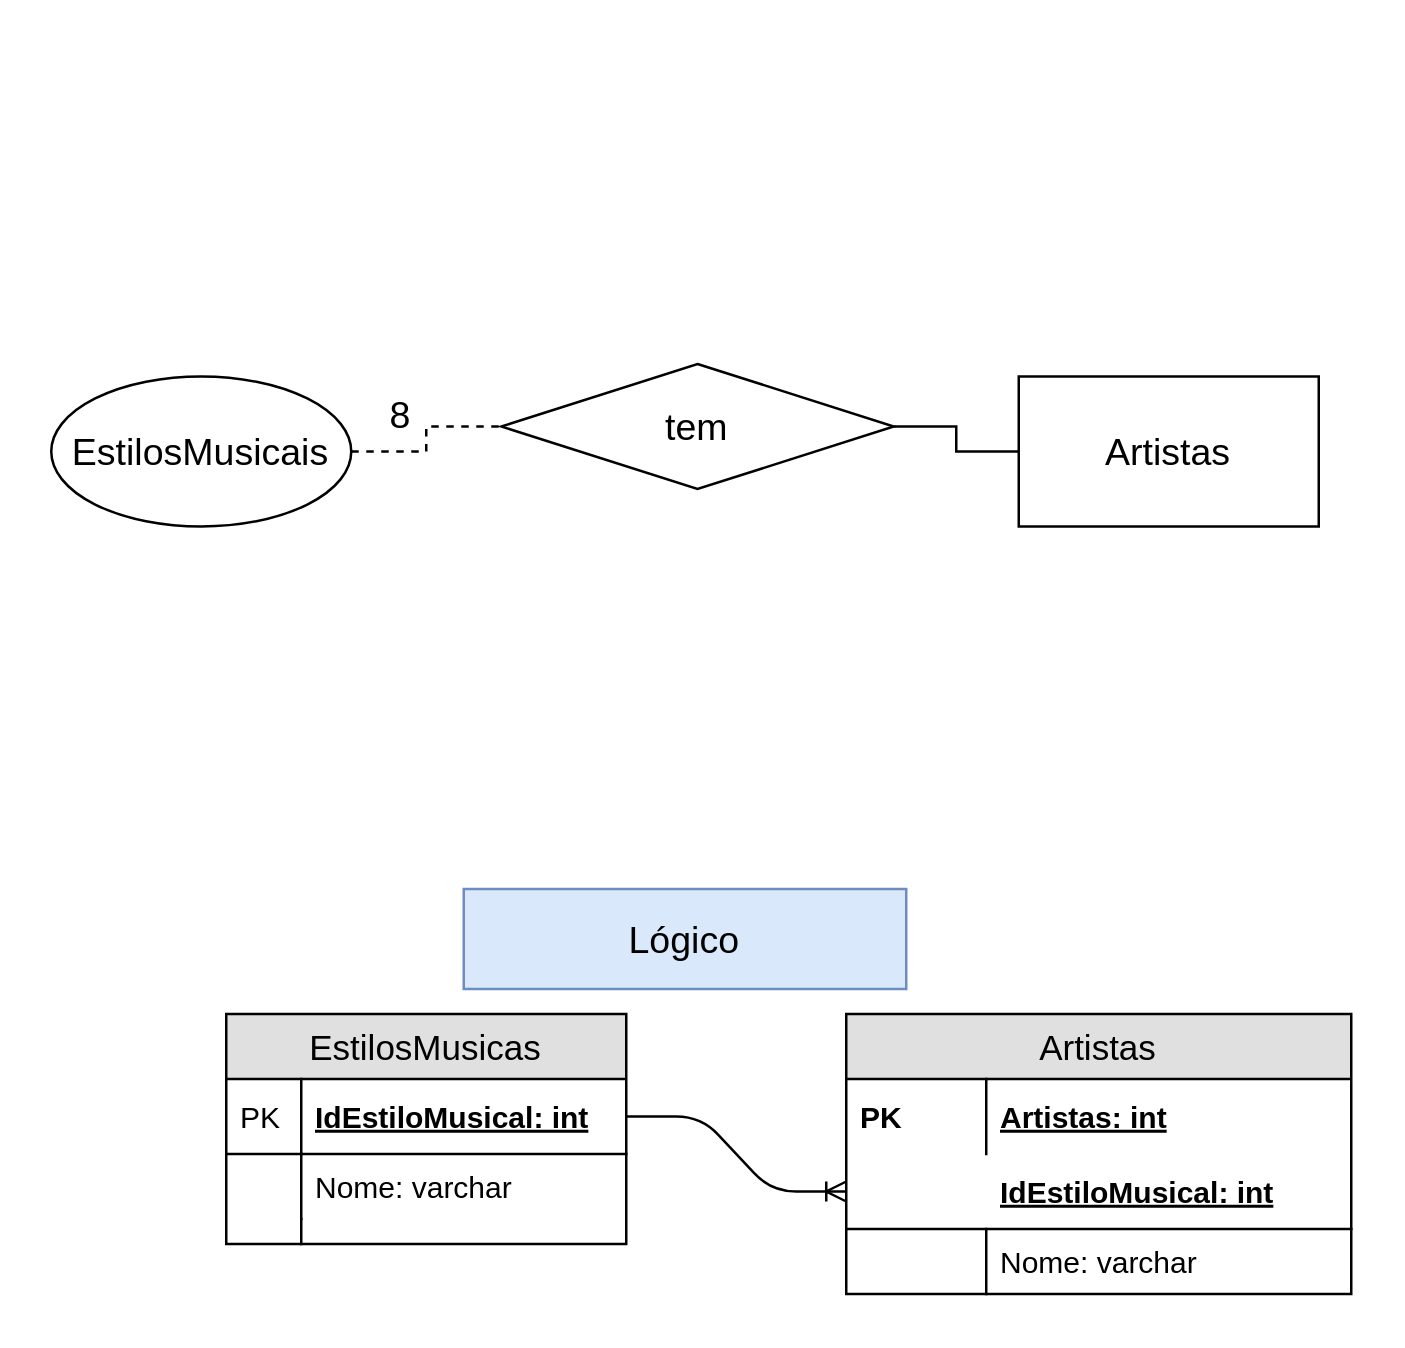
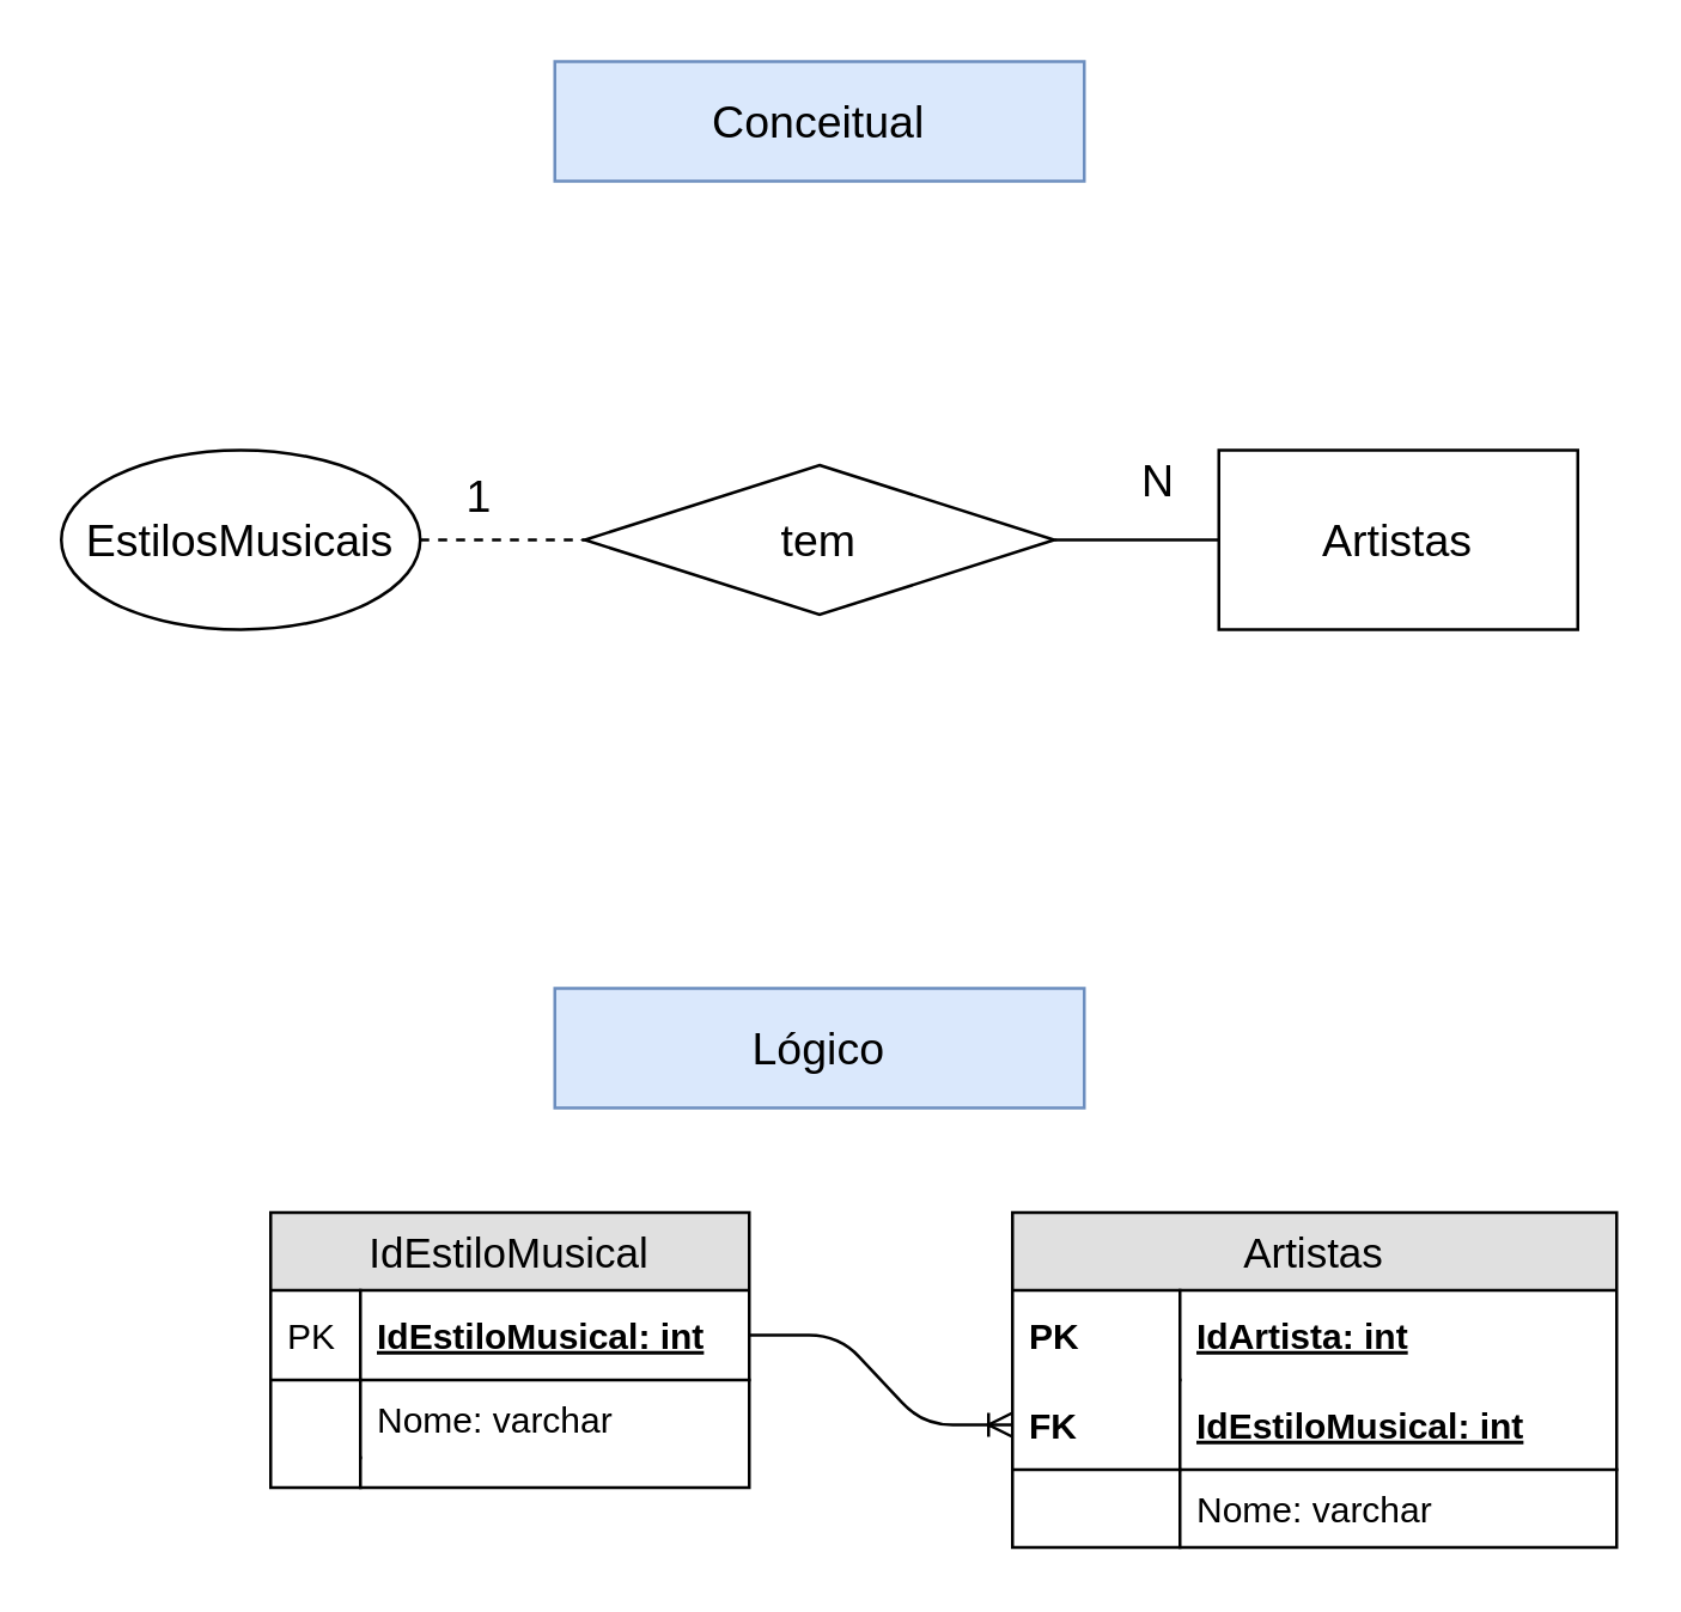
+ <mxCell id="17" value="Conceitual" style="text;html=1;strokeColor=#6c8ebf;fillColor=#dae8fc;align=center;verticalAlign=middle;whiteSpace=wrap;rounded=0;fontSize=15;" parent="1" vertex="1"><mxGeometry x="185" y="20" width="177" height="40" as="geometry" /></mxCell>
+ <mxCell id="24" value="N" style="text;html=1;strokeColor=none;fillColor=none;align=center;verticalAlign=middle;whiteSpace=wrap;rounded=0;fontSize=15;" parent="1" vertex="1"><mxGeometry x="367" y="150" width="40" height="20" as="geometry" /></mxCell>
- <mxCell id="23" value="8" style="text;html=1;strokeColor=none;fillColor=none;align=center;verticalAlign=middle;whiteSpace=wrap;rounded=0;fontSize=15;" parent="1" vertex="1"><mxGeometry x="140" y="155" width="40" height="20" as="geometry" /></mxCell>
+ <mxCell id="23" value="1" style="text;html=1;strokeColor=none;fillColor=none;align=center;verticalAlign=middle;whiteSpace=wrap;rounded=0;fontSize=15;" parent="1" vertex="1"><mxGeometry x="140" y="155" width="40" height="20" as="geometry" /></mxCell>
- <mxCell id="21" value="tem" style="rhombus;whiteSpace=wrap;html=1;fontSize=15;" parent="1" vertex="1"><mxGeometry x="200" y="145" width="157" height="50" as="geometry" /></mxCell>
+ <mxCell id="21" value="tem" style="rhombus;whiteSpace=wrap;html=1;fontSize=15;" parent="1" vertex="1"><mxGeometry x="195" y="155" width="157" height="50" as="geometry" /></mxCell>
- <mxCell id="16" value="Lógico" style="text;html=1;strokeColor=#6c8ebf;fillColor=#dae8fc;align=center;verticalAlign=middle;whiteSpace=wrap;rounded=0;fontSize=15;" parent="1" vertex="1"><mxGeometry x="185" y="355" width="177" height="40" as="geometry" /></mxCell>
+ <mxCell id="16" value="Lógico" style="text;html=1;strokeColor=#6c8ebf;fillColor=#dae8fc;align=center;verticalAlign=middle;whiteSpace=wrap;rounded=0;fontSize=15;" parent="1" vertex="1"><mxGeometry x="185" y="330" width="177" height="40" as="geometry" /></mxCell>
- <mxCell id="2" value="EstilosMusicas" style="swimlane;fontStyle=0;childLayout=stackLayout;horizontal=1;startSize=26;fillColor=#e0e0e0;horizontalStack=0;resizeParent=1;resizeParentMax=0;resizeLast=0;collapsible=1;marginBottom=0;swimlaneFillColor=#ffffff;align=center;fontSize=14;" parent="1" vertex="1"><mxGeometry x="90" y="405" width="160" height="92" as="geometry" /></mxCell>
+ <mxCell id="2" value="IdEstiloMusical" style="swimlane;fontStyle=0;childLayout=stackLayout;horizontal=1;startSize=26;fillColor=#e0e0e0;horizontalStack=0;resizeParent=1;resizeParentMax=0;resizeLast=0;collapsible=1;marginBottom=0;swimlaneFillColor=#ffffff;align=center;fontSize=14;" parent="1" vertex="1"><mxGeometry x="90" y="405" width="160" height="92" as="geometry" /></mxCell>
- <mxCell id="10" value="Artistas: int" style="shape=partialRectangle;top=0;left=0;right=0;bottom=0;align=left;verticalAlign=middle;fillColor=none;spacingLeft=60;spacingRight=4;overflow=hidden;rotatable=0;points=[[0,0.5],[1,0.5]];portConstraint=eastwest;dropTarget=0;fontStyle=5;fontSize=12;" parent="9" vertex="1"><mxGeometry y="26" width="202" height="30" as="geometry" /></mxCell>
+ <mxCell id="10" value="IdArtista: int" style="shape=partialRectangle;top=0;left=0;right=0;bottom=0;align=left;verticalAlign=middle;fillColor=none;spacingLeft=60;spacingRight=4;overflow=hidden;rotatable=0;points=[[0,0.5],[1,0.5]];portConstraint=eastwest;dropTarget=0;fontStyle=5;fontSize=12;" parent="9" vertex="1"><mxGeometry y="26" width="202" height="30" as="geometry" /></mxCell>
+ <mxCell id="13" value="FK" style="shape=partialRectangle;fontStyle=1;top=0;left=0;bottom=0;fillColor=none;align=left;verticalAlign=middle;spacingLeft=4;spacingRight=4;overflow=hidden;rotatable=0;points=[];portConstraint=eastwest;part=1;fontSize=12;" parent="12" vertex="1" connectable="0"><mxGeometry width="56" height="30" as="geometry" /></mxCell>
